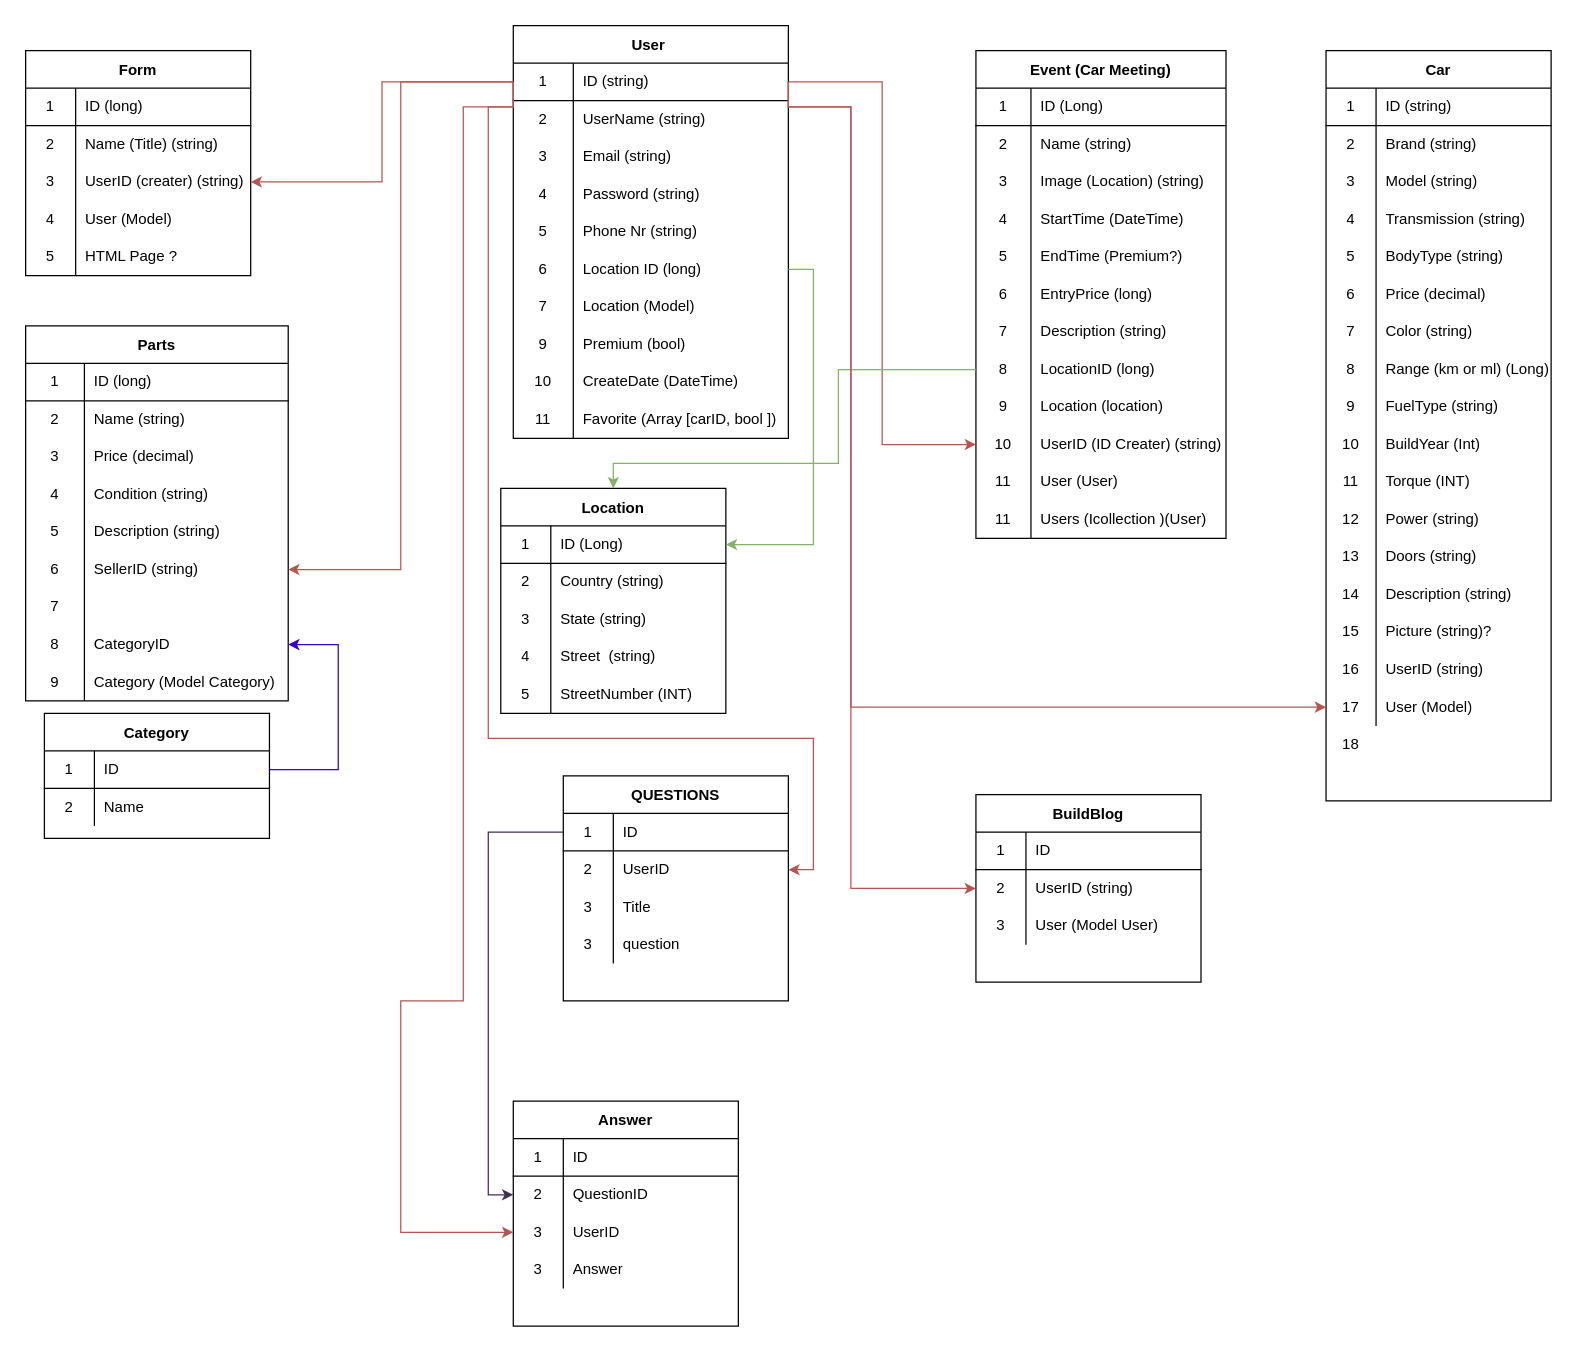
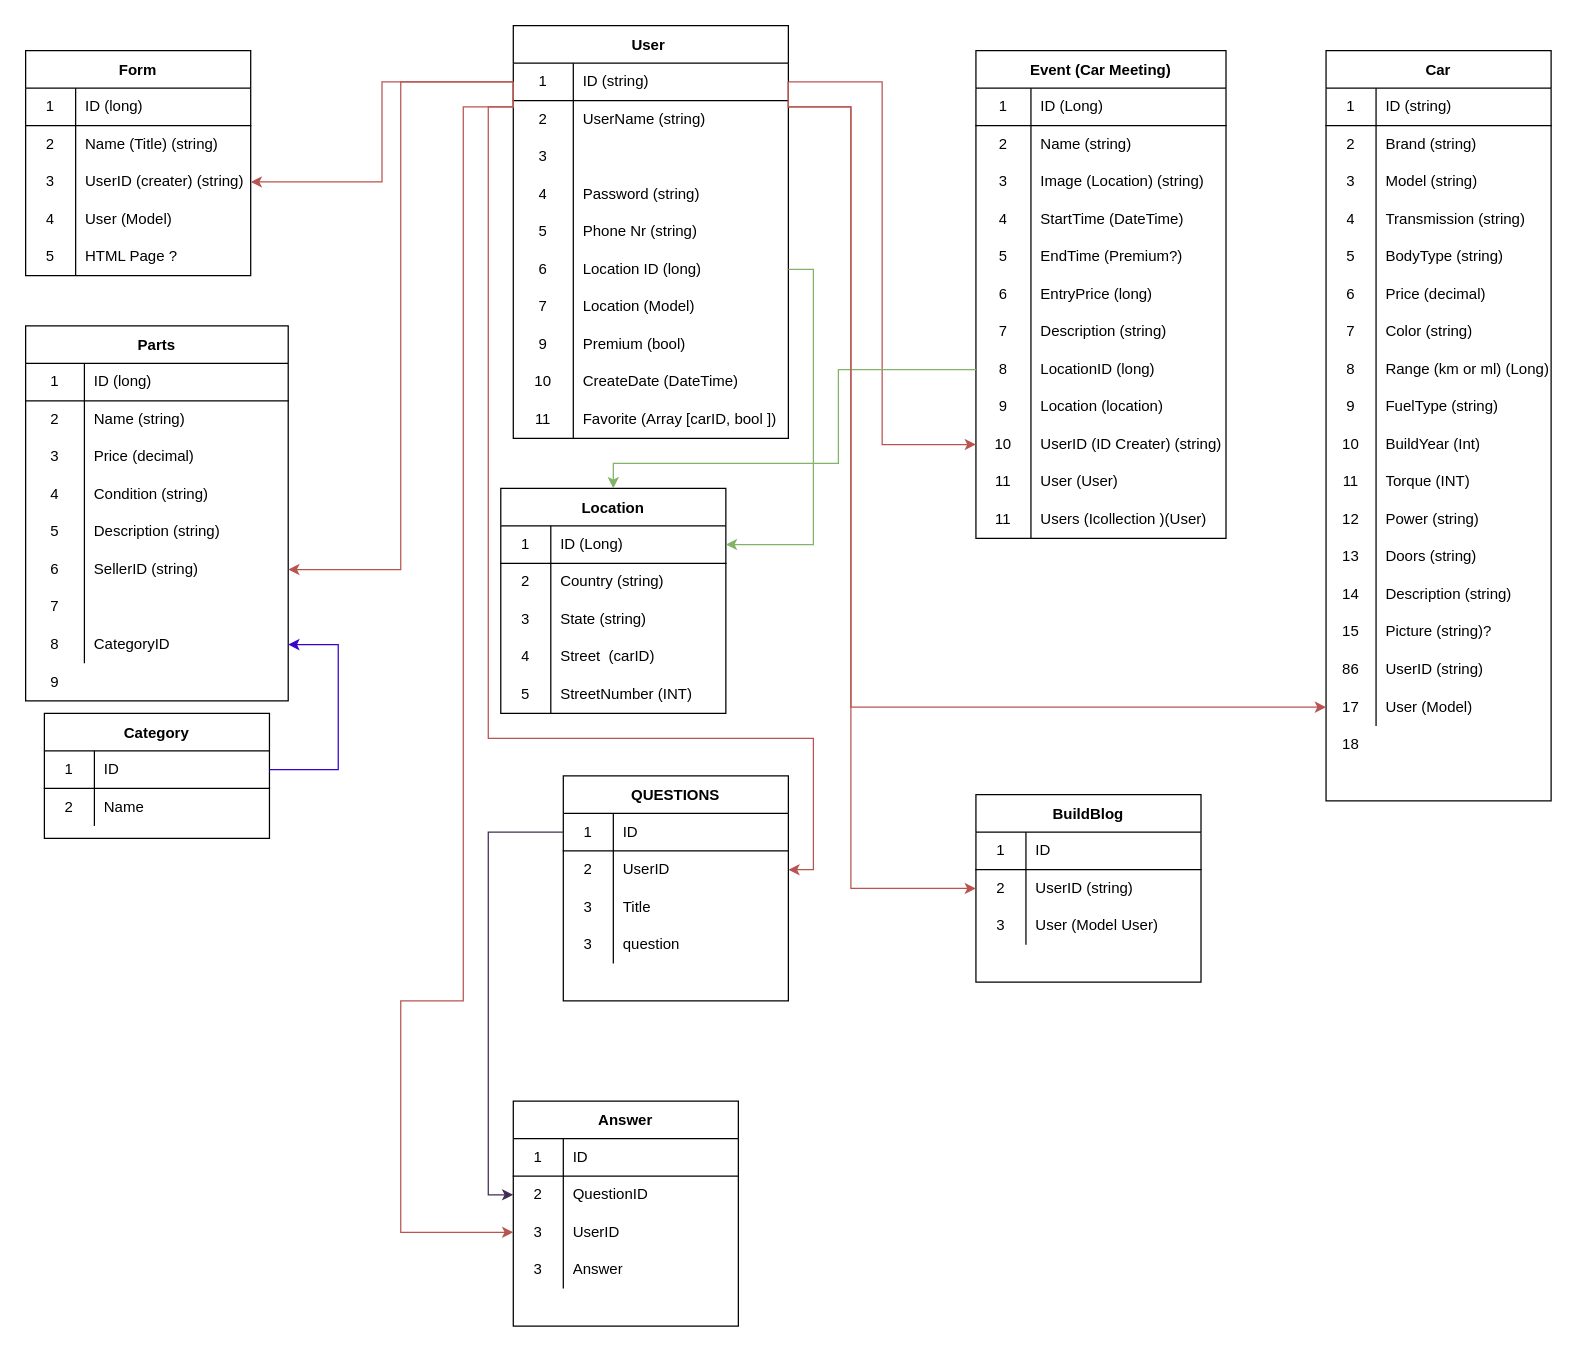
- <mxCell id="11" value="Email (string)" style="shape=partialRectangle;html=1;whiteSpace=wrap;connectable=0;fillColor=none;top=0;left=0;bottom=0;right=0;align=left;spacingLeft=6;overflow=hidden;" parent="9" vertex="1"><mxGeometry x="48" width="172" height="30" as="geometry" /></mxCell>
- <mxCell id="45" value="Street&amp;nbsp; (string)" style="shape=partialRectangle;html=1;whiteSpace=wrap;connectable=0;fillColor=none;top=0;left=0;bottom=0;right=0;align=left;spacingLeft=6;overflow=hidden;" parent="43" vertex="1"><mxGeometry x="40" width="140" height="30" as="geometry" /></mxCell>
+ <mxCell id="45" value="Street&amp;nbsp; (carID)" style="shape=partialRectangle;html=1;whiteSpace=wrap;connectable=0;fillColor=none;top=0;left=0;bottom=0;right=0;align=left;spacingLeft=6;overflow=hidden;" parent="43" vertex="1"><mxGeometry x="40" width="140" height="30" as="geometry" /></mxCell>
- <mxCell id="97" value="16" style="shape=partialRectangle;html=1;whiteSpace=wrap;connectable=0;fillColor=none;top=0;left=0;bottom=0;right=0;overflow=hidden;" parent="96" vertex="1"><mxGeometry width="40" height="30" as="geometry" /></mxCell>
+ <mxCell id="97" value="86" style="shape=partialRectangle;html=1;whiteSpace=wrap;connectable=0;fillColor=none;top=0;left=0;bottom=0;right=0;overflow=hidden;" parent="96" vertex="1"><mxGeometry width="40" height="30" as="geometry" /></mxCell>
- <mxCell id="183" value="Category (Model Category)" style="shape=partialRectangle;html=1;whiteSpace=wrap;connectable=0;fillColor=none;top=0;left=0;bottom=0;right=0;align=left;spacingLeft=6;overflow=hidden;" parent="181" vertex="1"><mxGeometry x="47" width="163" height="30" as="geometry" /></mxCell>
